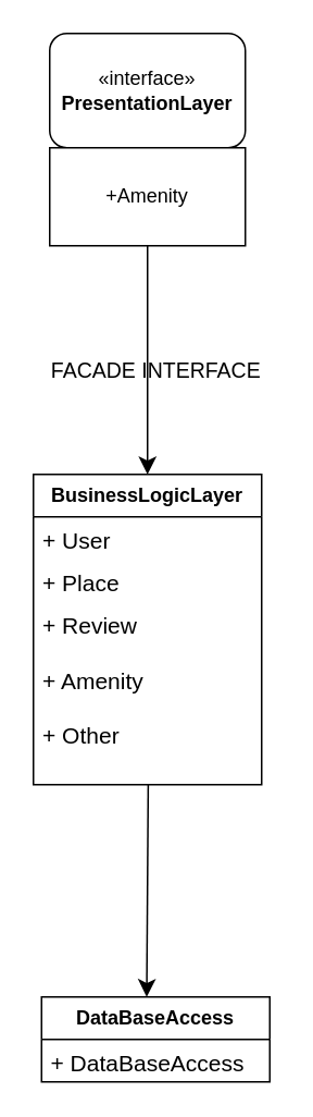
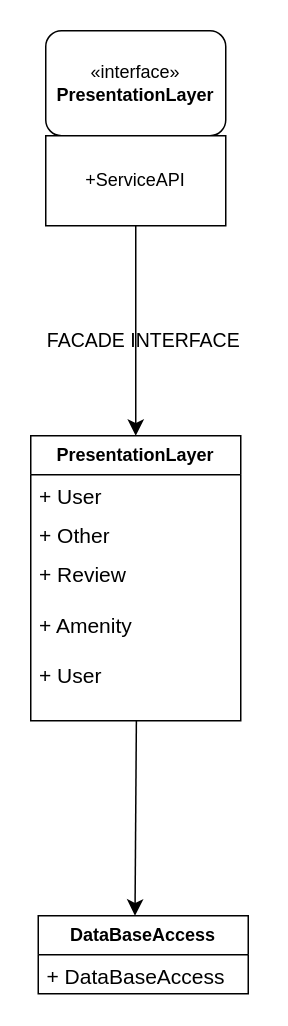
- <mxCell id="5" value="+Amenity" style="html=1;whiteSpace=wrap;" vertex="1" parent="1"><mxGeometry x="30" y="90" width="120" height="60" as="geometry" /></mxCell>
+ <mxCell id="5" value="+ServiceAPI" style="html=1;whiteSpace=wrap;" vertex="1" parent="1"><mxGeometry x="30" y="90" width="120" height="60" as="geometry" /></mxCell>
- <mxCell id="6" value="&lt;b&gt;BusinessLogicLayer&lt;/b&gt;" style="swimlane;fontStyle=0;childLayout=stackLayout;horizontal=1;startSize=26;fillColor=default;horizontalStack=0;resizeParent=1;resizeParentMax=0;resizeLast=0;collapsible=1;marginBottom=0;whiteSpace=wrap;html=1;" vertex="1" parent="1"><mxGeometry x="20" y="290" width="140" height="190" as="geometry" /></mxCell>
+ <mxCell id="6" value="&lt;b&gt;PresentationLayer&lt;/b&gt;" style="swimlane;fontStyle=0;childLayout=stackLayout;horizontal=1;startSize=26;fillColor=default;horizontalStack=0;resizeParent=1;resizeParentMax=0;resizeLast=0;collapsible=1;marginBottom=0;whiteSpace=wrap;html=1;" vertex="1" parent="1"><mxGeometry x="20" y="290" width="140" height="190" as="geometry" /></mxCell>
- <mxCell id="8" value="+ Place" style="text;strokeColor=none;fillColor=none;align=left;verticalAlign=top;spacingLeft=4;spacingRight=4;overflow=hidden;rotatable=0;points=[[0,0.5],[1,0.5]];portConstraint=eastwest;whiteSpace=wrap;html=1;labelBackgroundColor=default;fontSize=14;" vertex="1" parent="6"><mxGeometry y="52" width="140" height="26" as="geometry" /></mxCell>
+ <mxCell id="8" value="+ Other" style="text;strokeColor=none;fillColor=none;align=left;verticalAlign=top;spacingLeft=4;spacingRight=4;overflow=hidden;rotatable=0;points=[[0,0.5],[1,0.5]];portConstraint=eastwest;whiteSpace=wrap;html=1;labelBackgroundColor=default;fontSize=14;" vertex="1" parent="6"><mxGeometry y="52" width="140" height="26" as="geometry" /></mxCell>
- <mxCell id="9" value="&lt;font style=&quot;font-size: 14px;&quot;&gt;+ Review&lt;/font&gt;&lt;div style=&quot;font-size: 14px;&quot;&gt;&lt;br style=&quot;font-size: 14px;&quot;&gt;&lt;/div&gt;&lt;div style=&quot;font-size: 14px;&quot;&gt;+ Amenity&lt;/div&gt;&lt;div style=&quot;font-size: 14px;&quot;&gt;&lt;br style=&quot;font-size: 14px;&quot;&gt;&lt;/div&gt;&lt;div style=&quot;font-size: 14px;&quot;&gt;+ Other&lt;/div&gt;" style="text;strokeColor=none;fillColor=none;align=left;verticalAlign=top;spacingLeft=4;spacingRight=4;overflow=hidden;rotatable=0;points=[[0,0.5],[1,0.5]];portConstraint=eastwest;whiteSpace=wrap;html=1;labelBackgroundColor=default;fontSize=14;" vertex="1" parent="6"><mxGeometry y="78" width="140" height="112" as="geometry" /></mxCell>
+ <mxCell id="9" value="&lt;font style=&quot;font-size: 14px;&quot;&gt;+ Review&lt;/font&gt;&lt;div style=&quot;font-size: 14px;&quot;&gt;&lt;br style=&quot;font-size: 14px;&quot;&gt;&lt;/div&gt;&lt;div style=&quot;font-size: 14px;&quot;&gt;+ Amenity&lt;/div&gt;&lt;div style=&quot;font-size: 14px;&quot;&gt;&lt;br style=&quot;font-size: 14px;&quot;&gt;&lt;/div&gt;&lt;div style=&quot;font-size: 14px;&quot;&gt;+ User&lt;/div&gt;" style="text;strokeColor=none;fillColor=none;align=left;verticalAlign=top;spacingLeft=4;spacingRight=4;overflow=hidden;rotatable=0;points=[[0,0.5],[1,0.5]];portConstraint=eastwest;whiteSpace=wrap;html=1;labelBackgroundColor=default;fontSize=14;" vertex="1" parent="6"><mxGeometry y="78" width="140" height="112" as="geometry" /></mxCell>
